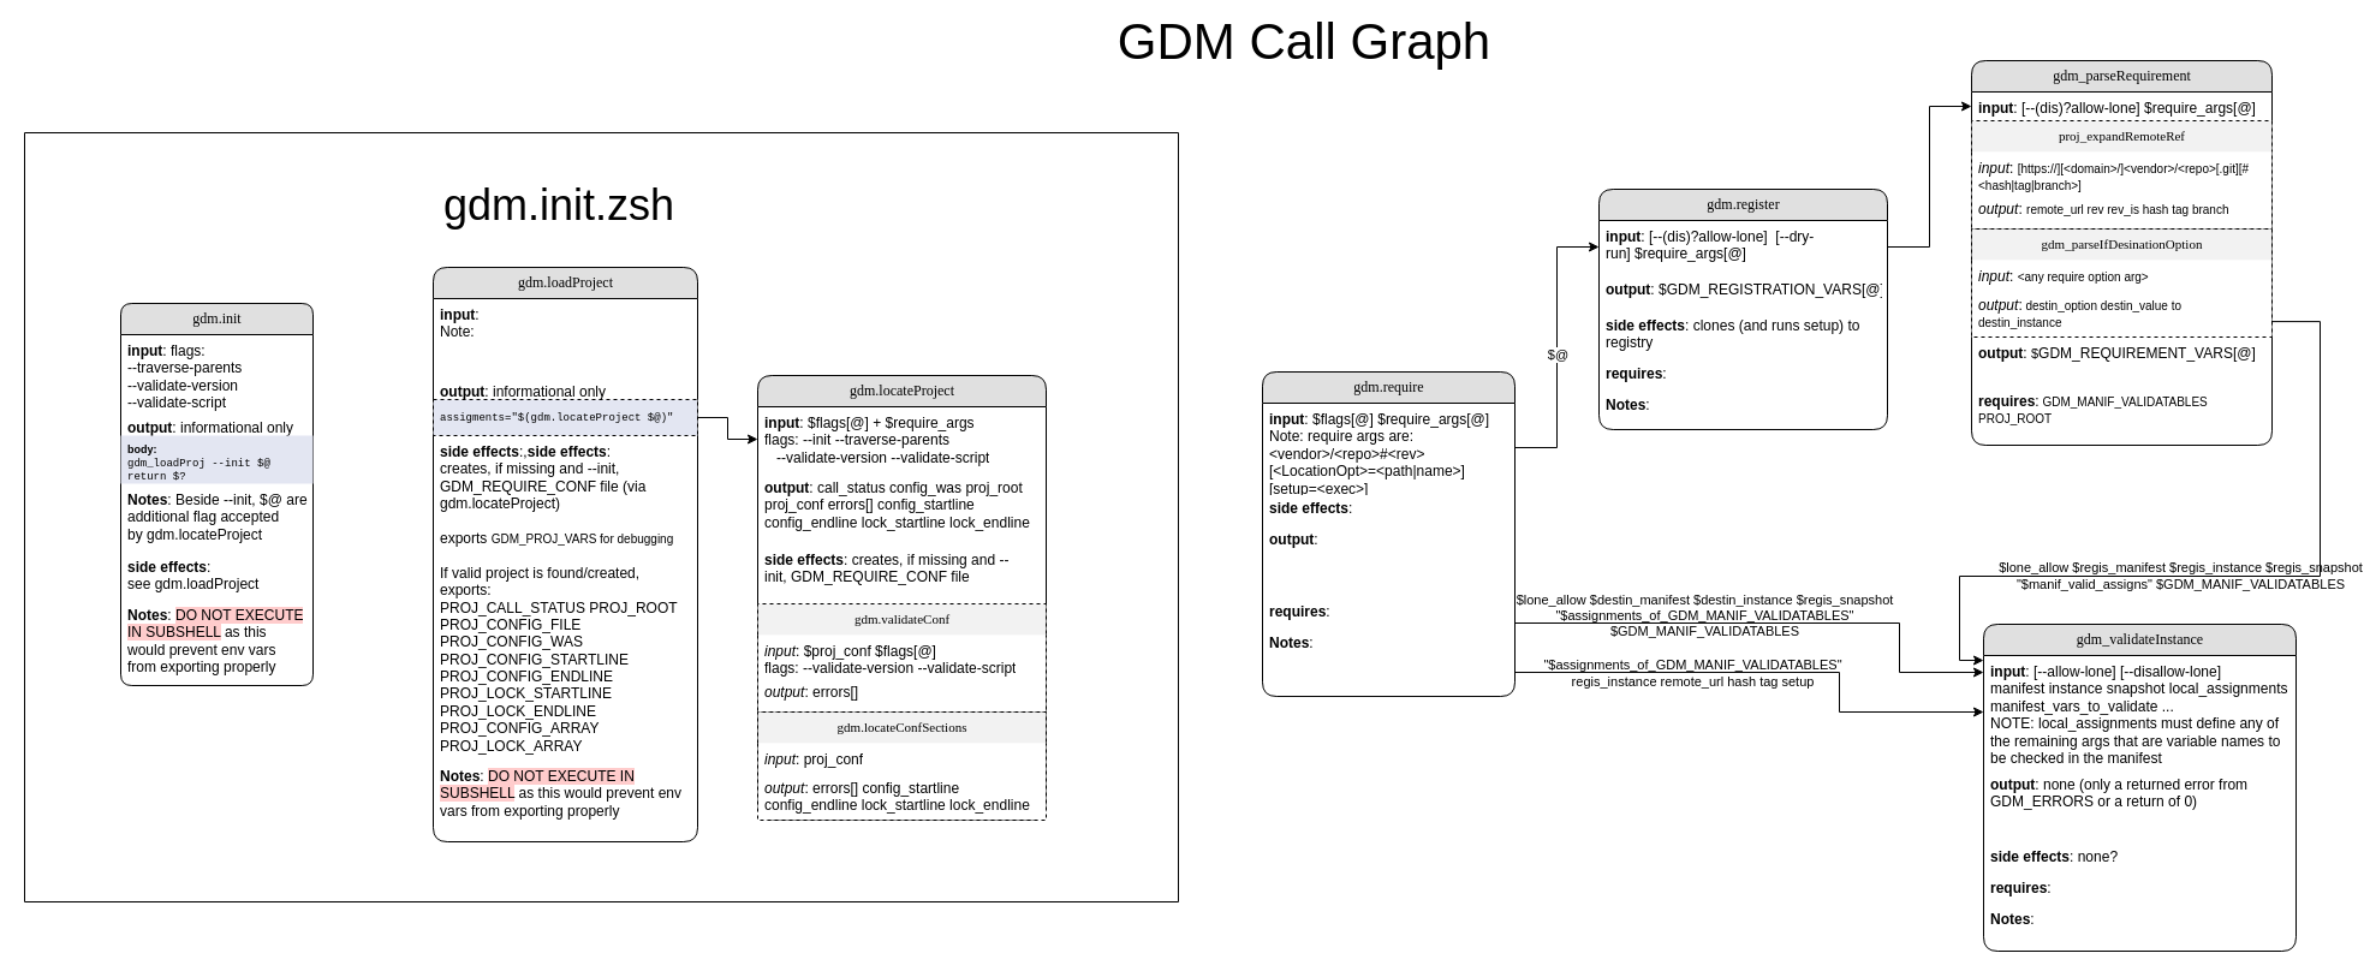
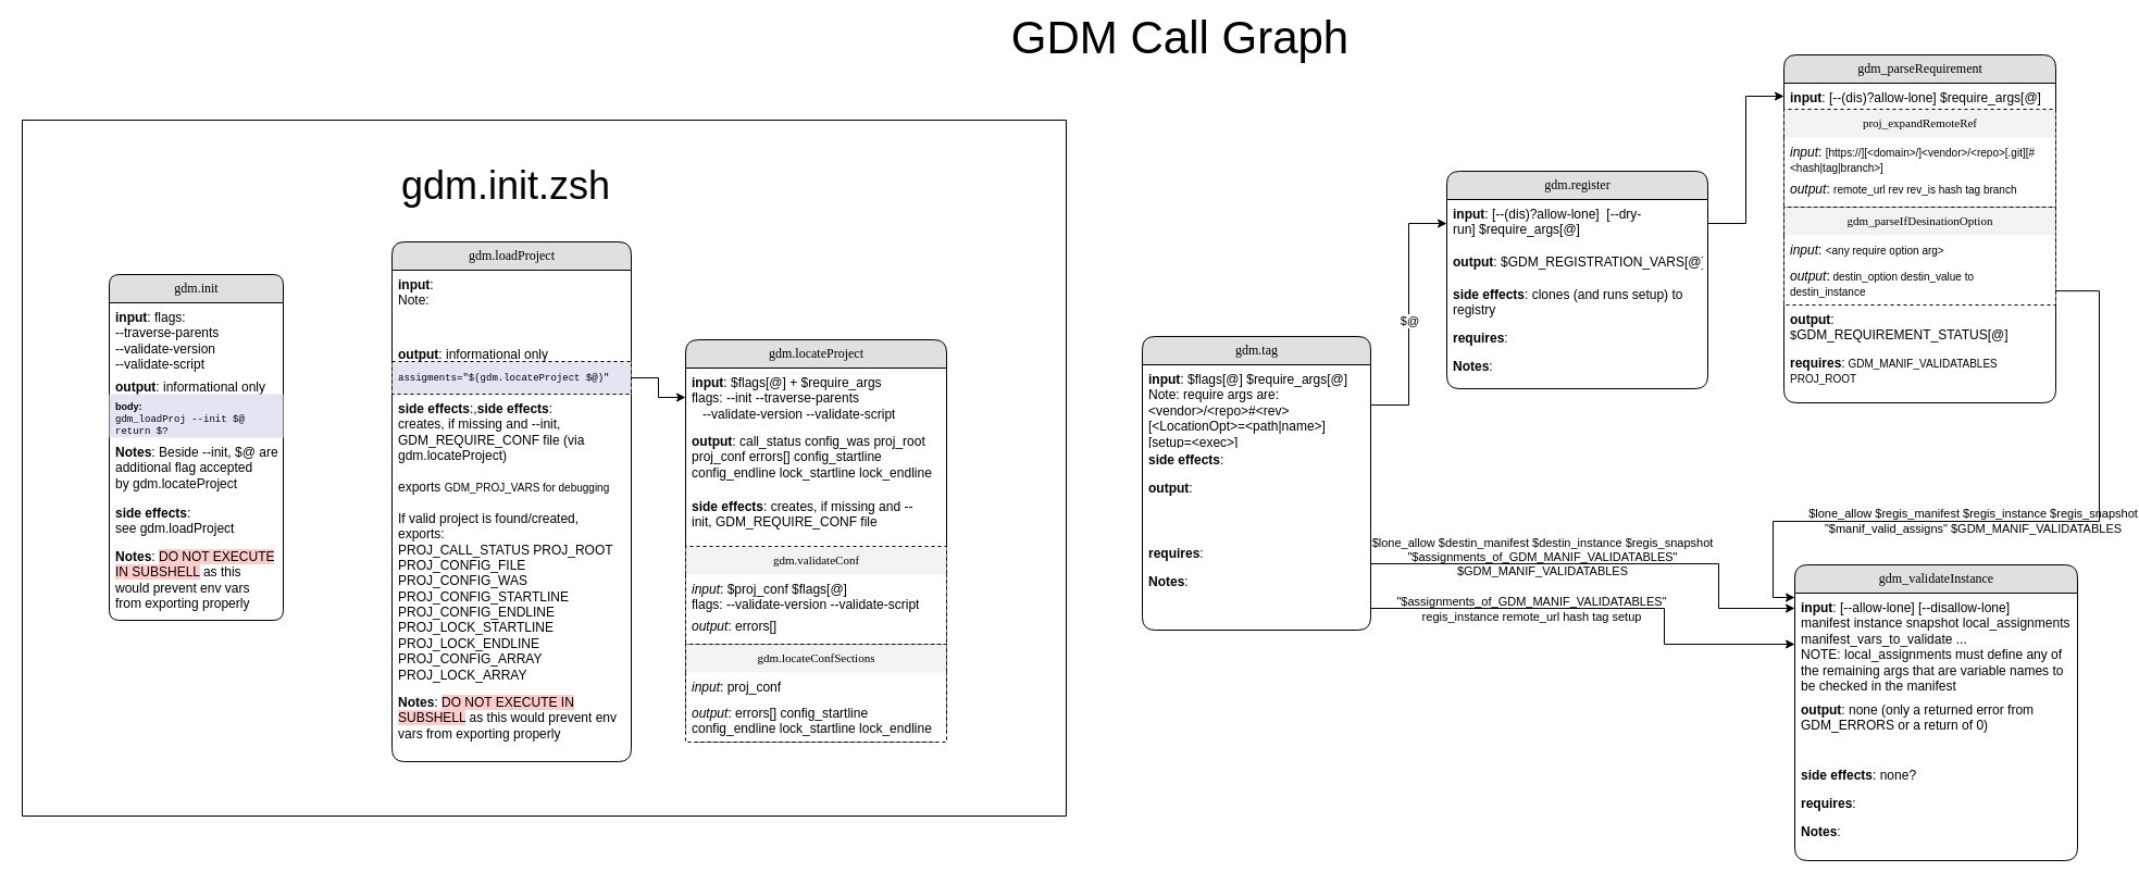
- <mxCell id="10" value="&lt;b&gt;output&lt;/b&gt;: &lt;span style=&quot;font-size: 11px;&quot;&gt;$&lt;/span&gt;GDM_REQUIREMENT_VARS&lt;span style=&quot;background-color: initial;&quot;&gt;[@]&lt;/span&gt;" style="text;html=1;strokeColor=none;fillColor=none;spacingLeft=4;spacingRight=4;whiteSpace=wrap;overflow=hidden;rotatable=0;points=[[0,0.5],[1,0.5]];portConstraint=eastwest;" parent="2" vertex="1"><mxGeometry y="230" width="250" height="40" as="geometry" /></mxCell>
+ <mxCell id="10" value="&lt;b&gt;output&lt;/b&gt;: &lt;span style=&quot;font-size: 11px;&quot;&gt;$&lt;/span&gt;GDM_REQUIREMENT_STATUS&lt;span style=&quot;background-color: initial;&quot;&gt;[@]&lt;/span&gt;" style="text;html=1;strokeColor=none;fillColor=none;spacingLeft=4;spacingRight=4;whiteSpace=wrap;overflow=hidden;rotatable=0;points=[[0,0.5],[1,0.5]];portConstraint=eastwest;" parent="2" vertex="1"><mxGeometry y="230" width="250" height="40" as="geometry" /></mxCell>
- <mxCell id="18" value="gdm.require" style="swimlane;html=1;fontStyle=0;childLayout=stackLayout;horizontal=1;startSize=26;fillColor=#e0e0e0;horizontalStack=0;resizeParent=1;resizeLast=0;collapsible=1;marginBottom=0;swimlaneFillColor=#ffffff;align=center;rounded=1;shadow=0;comic=0;labelBackgroundColor=none;strokeWidth=1;fontFamily=Verdana;fontSize=12" parent="1" vertex="1"><mxGeometry x="1050" y="309" width="210" height="270" as="geometry" /></mxCell>
+ <mxCell id="18" value="gdm.tag" style="swimlane;html=1;fontStyle=0;childLayout=stackLayout;horizontal=1;startSize=26;fillColor=#e0e0e0;horizontalStack=0;resizeParent=1;resizeLast=0;collapsible=1;marginBottom=0;swimlaneFillColor=#ffffff;align=center;rounded=1;shadow=0;comic=0;labelBackgroundColor=none;strokeWidth=1;fontFamily=Verdana;fontSize=12" parent="1" vertex="1"><mxGeometry x="1050" y="309" width="210" height="270" as="geometry" /></mxCell>
